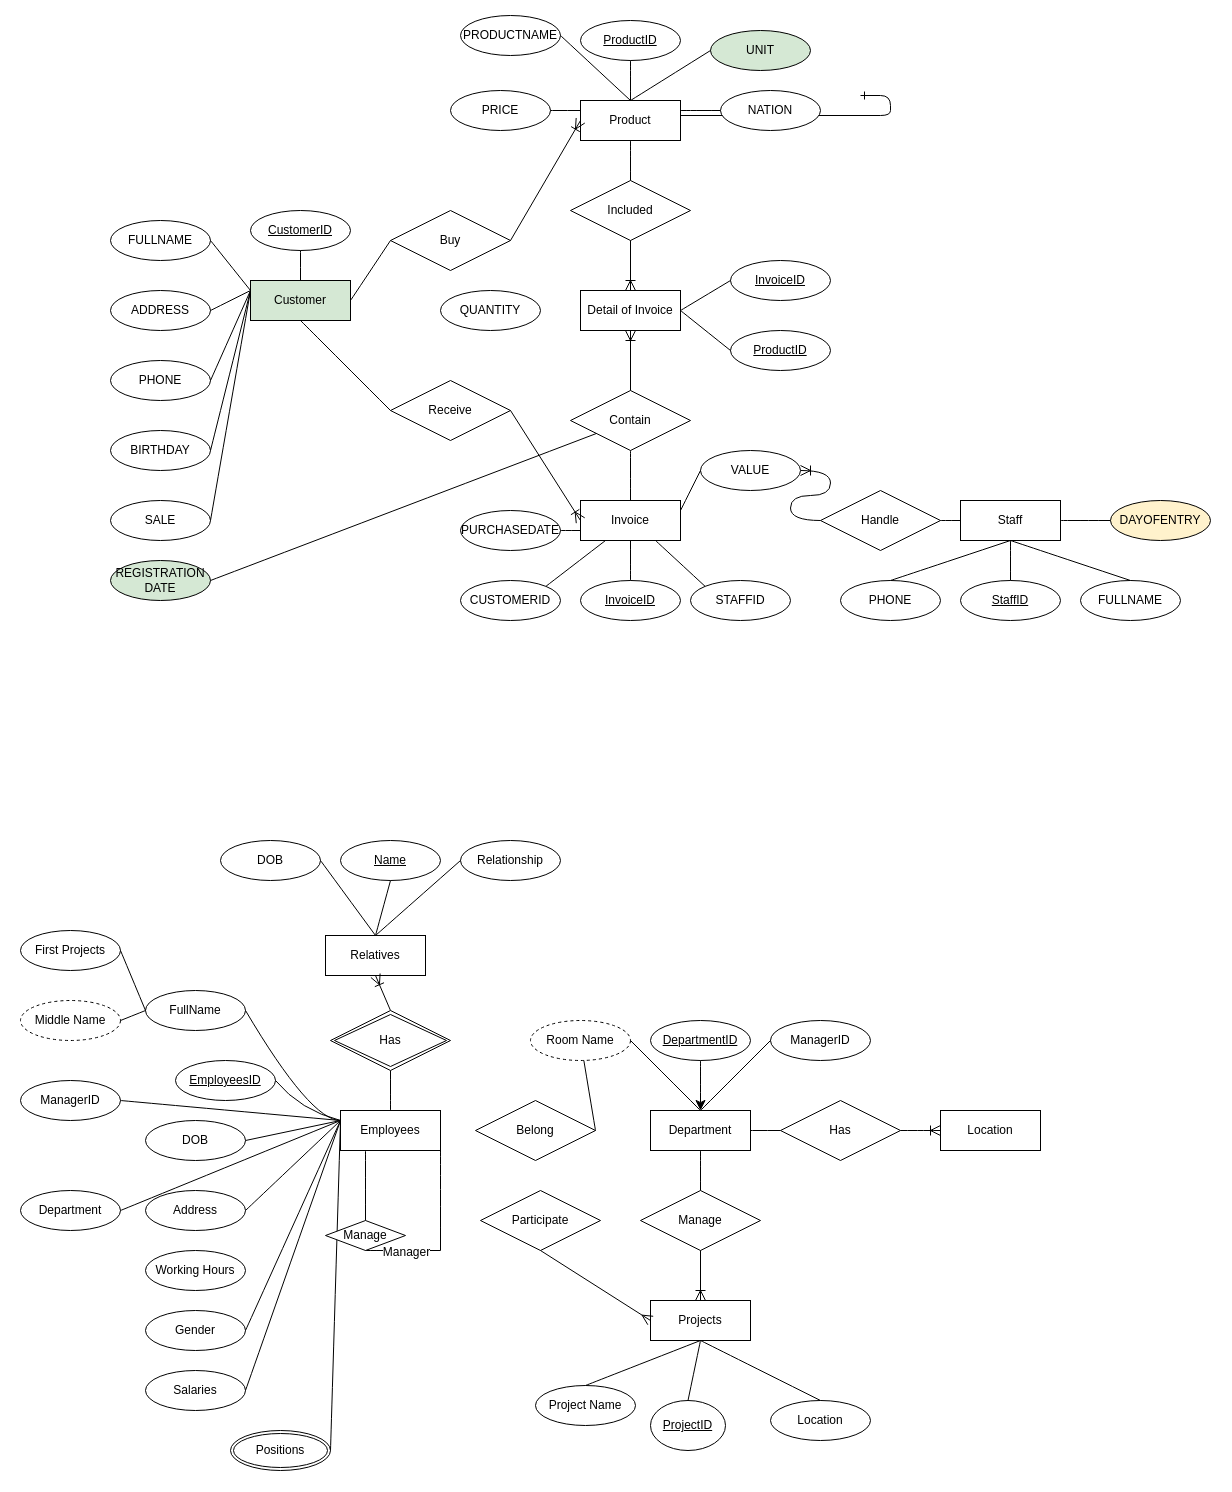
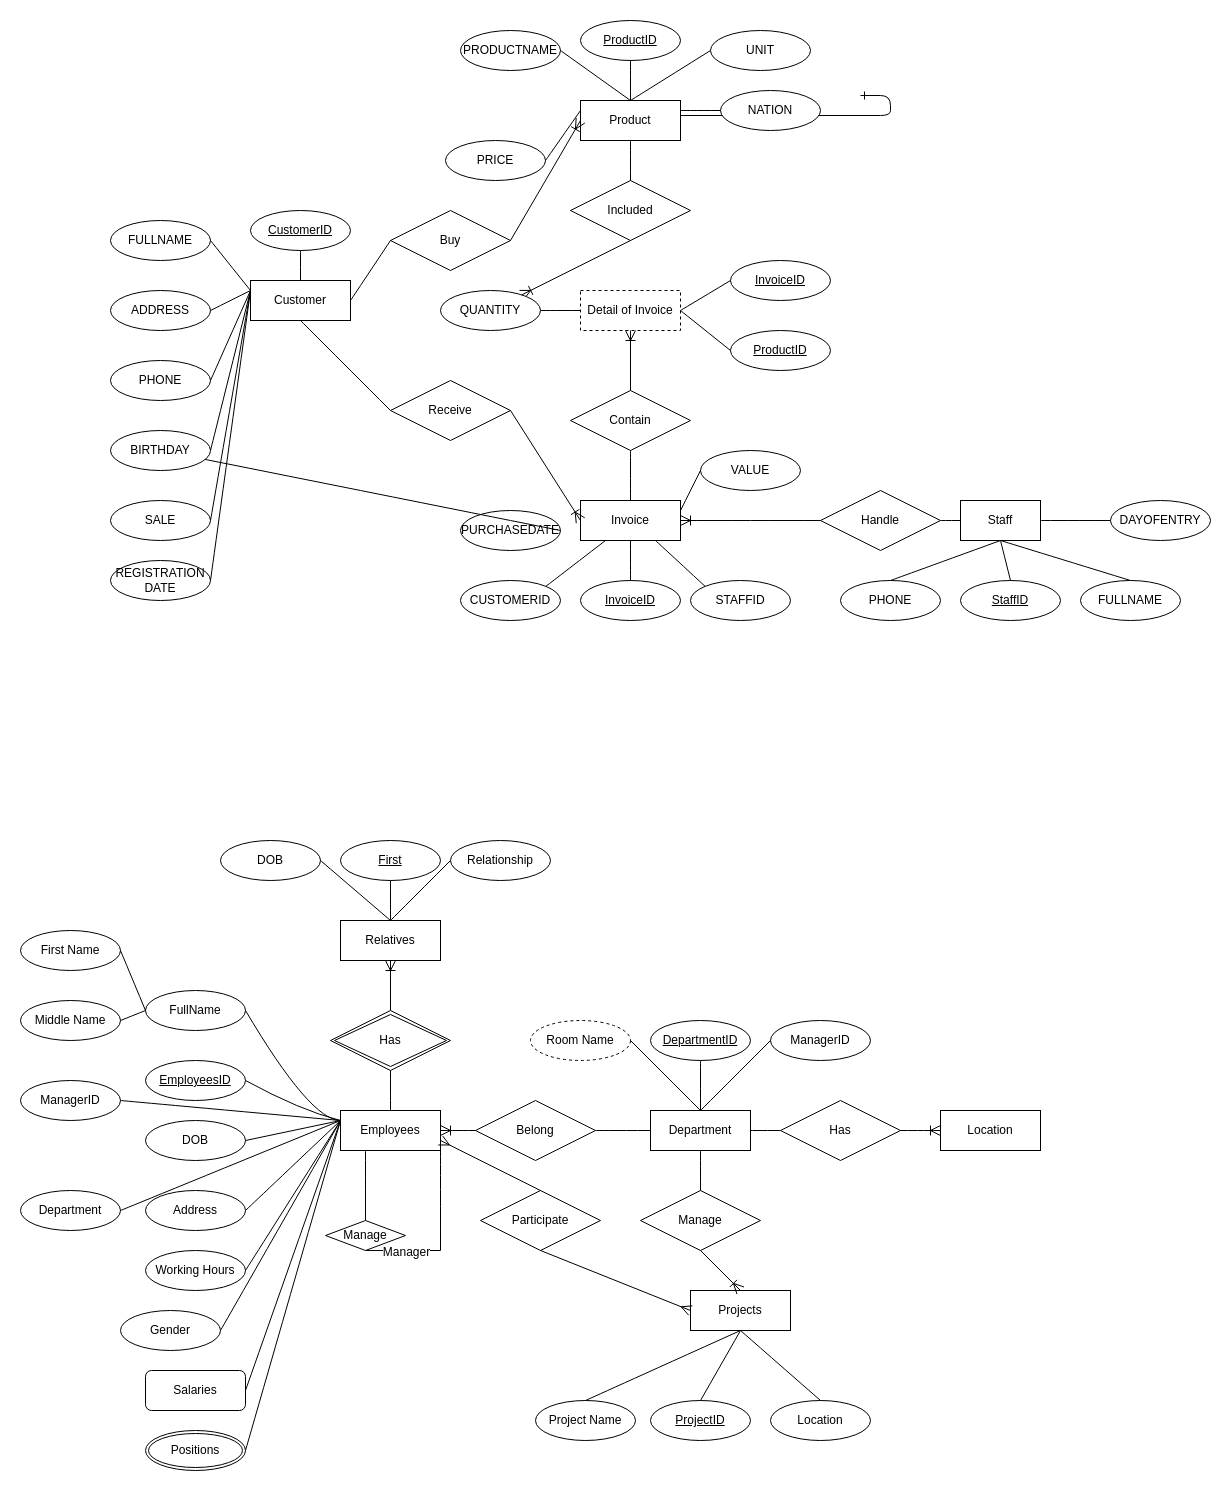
- <mxCell id="68" value="PRODUCTNAME" style="ellipse;whiteSpace=wrap;html=1;align=center;" vertex="1" parent="1"><mxGeometry x="460" y="15" width="100" height="40" as="geometry" /></mxCell>
+ <mxCell id="68" value="PRODUCTNAME" style="ellipse;whiteSpace=wrap;html=1;align=center;" vertex="1" parent="1"><mxGeometry x="460" y="30" width="100" height="40" as="geometry" /></mxCell>
- <mxCell id="69" value="UNIT" style="ellipse;whiteSpace=wrap;html=1;align=center;fillColor=#d5e8d4;" vertex="1" parent="1"><mxGeometry x="710" y="30" width="100" height="40" as="geometry" /></mxCell>
+ <mxCell id="69" value="UNIT" style="ellipse;whiteSpace=wrap;html=1;align=center;" vertex="1" parent="1"><mxGeometry x="710" y="30" width="100" height="40" as="geometry" /></mxCell>
- <mxCell id="71" value="PRICE" style="ellipse;whiteSpace=wrap;html=1;align=center;" vertex="1" parent="1"><mxGeometry x="450" y="90" width="100" height="40" as="geometry" /></mxCell>
+ <mxCell id="71" value="PRICE" style="ellipse;whiteSpace=wrap;html=1;align=center;" vertex="1" parent="1"><mxGeometry x="445" y="140" width="100" height="40" as="geometry" /></mxCell>
- <mxCell id="30" value="" style="fontSize=12;html=1;endArrow=ERoneToMany;rounded=0;startSize=8;endSize=8;exitX=0.5;exitY=1;exitDx=0;exitDy=0;entryX=0.5;entryY=0;entryDx=0;entryDy=0;" edge="1" parent="1" source="11" target="7"><mxGeometry width="100" height="100" relative="1" as="geometry"><mxPoint x="790" y="270" as="sourcePoint" /><mxPoint x="890" y="170" as="targetPoint" /></mxGeometry></mxCell>
+ <mxCell id="30" value="" style="fontSize=12;html=1;endArrow=ERoneToMany;rounded=0;startSize=8;endSize=8;exitX=0.5;exitY=1;exitDx=0;exitDy=0;" edge="1" parent="1" source="11" target="84"><mxGeometry width="100" height="100" relative="1" as="geometry"><mxPoint x="790" y="270" as="sourcePoint" /><mxPoint x="890" y="170" as="targetPoint" /></mxGeometry></mxCell>
- <mxCell id="3" value="Customer" style="whiteSpace=wrap;html=1;align=center;fillColor=#d5e8d4;" vertex="1" parent="1"><mxGeometry x="250" y="280" width="100" height="40" as="geometry" /></mxCell>
+ <mxCell id="3" value="Customer" style="whiteSpace=wrap;html=1;align=center;" vertex="1" parent="1"><mxGeometry x="250" y="280" width="100" height="40" as="geometry" /></mxCell>
+ <mxCell id="85" value="" style="endArrow=none;html=1;rounded=0;fontSize=12;startSize=8;endSize=8;curved=1;exitX=1;exitY=0.5;exitDx=0;exitDy=0;entryX=0;entryY=0.5;entryDx=0;entryDy=0;" edge="1" parent="1" source="84" target="7"><mxGeometry relative="1" as="geometry"><mxPoint x="550" y="310" as="sourcePoint" /><mxPoint x="570" y="310" as="targetPoint" /></mxGeometry></mxCell>
- <mxCell id="7" value="Detail of Invoice" style="whiteSpace=wrap;html=1;align=center;" vertex="1" parent="1"><mxGeometry x="580" y="290" width="100" height="40" as="geometry" /></mxCell>
+ <mxCell id="7" value="Detail of Invoice" style="whiteSpace=wrap;html=1;align=center;dashed=1;" vertex="1" parent="1"><mxGeometry x="580" y="290" width="100" height="40" as="geometry" /></mxCell>
- <mxCell id="26" value="" style="edgeStyle=entityRelationEdgeStyle;fontSize=12;html=1;endArrow=ERoneToMany;rounded=0;startSize=8;endSize=8;curved=1;exitX=0;exitY=0.5;exitDx=0;exitDy=0;" edge="1" parent="1" source="9" target="78"><mxGeometry width="100" height="100" relative="1" as="geometry"><mxPoint x="690" y="710" as="sourcePoint" /><mxPoint x="790" y="610" as="targetPoint" /></mxGeometry></mxCell>
+ <mxCell id="26" value="" style="edgeStyle=entityRelationEdgeStyle;fontSize=12;html=1;endArrow=ERoneToMany;rounded=0;startSize=8;endSize=8;curved=1;exitX=0;exitY=0.5;exitDx=0;exitDy=0;entryX=1;entryY=0.5;entryDx=0;entryDy=0;" edge="1" parent="1" source="9" target="6"><mxGeometry width="100" height="100" relative="1" as="geometry"><mxPoint x="690" y="710" as="sourcePoint" /><mxPoint x="790" y="610" as="targetPoint" /></mxGeometry></mxCell>
- <mxCell id="61" value="" style="endArrow=none;html=1;rounded=0;fontSize=12;startSize=8;endSize=8;curved=1;exitX=1;exitY=0.5;exitDx=0;exitDy=0;" edge="1" parent="1" source="55" target="10"><mxGeometry relative="1" as="geometry"><mxPoint x="270" y="300" as="sourcePoint" /><mxPoint x="310" y="350" as="targetPoint" /></mxGeometry></mxCell>
+ <mxCell id="61" value="" style="endArrow=none;html=1;rounded=0;fontSize=12;startSize=8;endSize=8;curved=1;exitX=1;exitY=0.5;exitDx=0;exitDy=0;entryX=0;entryY=0.25;entryDx=0;entryDy=0;" edge="1" parent="1" source="55" target="3"><mxGeometry relative="1" as="geometry"><mxPoint x="270" y="300" as="sourcePoint" /><mxPoint x="310" y="350" as="targetPoint" /></mxGeometry></mxCell>
- <mxCell id="4" value="Staff" style="whiteSpace=wrap;html=1;align=center;" vertex="1" parent="1"><mxGeometry x="960" y="500" width="100" height="40" as="geometry" /></mxCell>
+ <mxCell id="4" value="Staff" style="whiteSpace=wrap;html=1;align=center;" vertex="1" parent="1"><mxGeometry x="960" y="500" width="80" height="40" as="geometry" /></mxCell>
- <mxCell id="64" value="DAYOFENTRY" style="ellipse;whiteSpace=wrap;html=1;align=center;fillColor=#fff2cc;" vertex="1" parent="1"><mxGeometry x="1110" y="500" width="100" height="40" as="geometry" /></mxCell>
+ <mxCell id="64" value="DAYOFENTRY" style="ellipse;whiteSpace=wrap;html=1;align=center;" vertex="1" parent="1"><mxGeometry x="1110" y="500" width="100" height="40" as="geometry" /></mxCell>
- <mxCell id="81" value="" style="endArrow=none;html=1;rounded=0;fontSize=12;startSize=8;endSize=8;curved=1;exitX=1;exitY=0.5;exitDx=0;exitDy=0;entryX=0;entryY=0.75;entryDx=0;entryDy=0;" edge="1" parent="1" source="77" target="6"><mxGeometry relative="1" as="geometry"><mxPoint x="570" y="540" as="sourcePoint" /><mxPoint x="720" y="530" as="targetPoint" /></mxGeometry></mxCell>
+ <mxCell id="81" value="" style="endArrow=none;html=1;rounded=0;fontSize=12;startSize=8;endSize=8;curved=1;exitX=1;exitY=0.5;exitDx=0;exitDy=0;" edge="1" parent="1" source="77" target="53"><mxGeometry relative="1" as="geometry"><mxPoint x="570" y="540" as="sourcePoint" /><mxPoint x="720" y="530" as="targetPoint" /></mxGeometry></mxCell>
- <mxCell id="55" value="REGISTRATION DATE" style="ellipse;whiteSpace=wrap;html=1;align=center;fillColor=#d5e8d4;" vertex="1" parent="1"><mxGeometry x="110" y="560" width="100" height="40" as="geometry" /></mxCell>
+ <mxCell id="55" value="REGISTRATION DATE" style="ellipse;whiteSpace=wrap;html=1;align=center;" vertex="1" parent="1"><mxGeometry x="110" y="560" width="100" height="40" as="geometry" /></mxCell>
- <mxCell id="48" value="Name" style="ellipse;whiteSpace=wrap;html=1;align=center;fontStyle=4;" vertex="1" parent="1"><mxGeometry x="340" y="840" width="100" height="40" as="geometry" /></mxCell>
+ <mxCell id="48" value="First" style="ellipse;whiteSpace=wrap;html=1;align=center;fontStyle=4;" vertex="1" parent="1"><mxGeometry x="340" y="840" width="100" height="40" as="geometry" /></mxCell>
- <mxCell id="100" value="Relationship" style="ellipse;whiteSpace=wrap;html=1;align=center;" vertex="1" parent="1"><mxGeometry x="460" y="840" width="100" height="40" as="geometry" /></mxCell>
+ <mxCell id="100" value="Relationship" style="ellipse;whiteSpace=wrap;html=1;align=center;" vertex="1" parent="1"><mxGeometry x="450" y="840" width="100" height="40" as="geometry" /></mxCell>
- <mxCell id="122" value="First Projects" style="ellipse;whiteSpace=wrap;html=1;align=center;" vertex="1" parent="1"><mxGeometry x="20" y="930" width="100" height="40" as="geometry" /></mxCell>
+ <mxCell id="122" value="First Name" style="ellipse;whiteSpace=wrap;html=1;align=center;" vertex="1" parent="1"><mxGeometry x="20" y="930" width="100" height="40" as="geometry" /></mxCell>
- <mxCell id="40" value="Relatives" style="whiteSpace=wrap;html=1;align=center;" vertex="1" parent="1"><mxGeometry x="325" y="935" width="100" height="40" as="geometry" /></mxCell>
+ <mxCell id="40" value="Relatives" style="whiteSpace=wrap;html=1;align=center;" vertex="1" parent="1"><mxGeometry x="340" y="920" width="100" height="40" as="geometry" /></mxCell>
- <mxCell id="123" value="Middle Name" style="ellipse;whiteSpace=wrap;html=1;align=center;dashed=1;" vertex="1" parent="1"><mxGeometry x="20" y="1000" width="100" height="40" as="geometry" /></mxCell>
+ <mxCell id="123" value="Middle Name" style="ellipse;whiteSpace=wrap;html=1;align=center;" vertex="1" parent="1"><mxGeometry x="20" y="1000" width="100" height="40" as="geometry" /></mxCell>
- <mxCell id="45" value="EmployeesID" style="ellipse;whiteSpace=wrap;html=1;align=center;fontStyle=4;" vertex="1" parent="1"><mxGeometry x="175" y="1060" width="100" height="40" as="geometry" /></mxCell>
+ <mxCell id="45" value="EmployeesID" style="ellipse;whiteSpace=wrap;html=1;align=center;fontStyle=4;" vertex="1" parent="1"><mxGeometry x="145" y="1060" width="100" height="40" as="geometry" /></mxCell>
- <mxCell id="102" value="" style="endArrow=none;html=1;rounded=0;fontSize=12;startSize=8;endSize=8;curved=1;exitX=1;exitY=0.5;exitDx=0;exitDy=0;" edge="1" parent="1" source="42" target="95"><mxGeometry relative="1" as="geometry"><mxPoint x="600" y="1260" as="sourcePoint" /><mxPoint x="760" y="1260" as="targetPoint" /></mxGeometry></mxCell>
+ <mxCell id="102" value="" style="endArrow=none;html=1;rounded=0;fontSize=12;startSize=8;endSize=8;curved=1;exitX=1;exitY=0.5;exitDx=0;exitDy=0;entryX=0;entryY=0.5;entryDx=0;entryDy=0;" edge="1" parent="1" source="42" target="37"><mxGeometry relative="1" as="geometry"><mxPoint x="600" y="1260" as="sourcePoint" /><mxPoint x="760" y="1260" as="targetPoint" /></mxGeometry></mxCell>
- <mxCell id="126" value="" style="endArrow=classic;html=1;rounded=0;fontSize=12;startSize=8;endSize=8;curved=1;exitX=0.5;exitY=1;exitDx=0;exitDy=0;entryX=0.5;entryY=0;entryDx=0;entryDy=0;" edge="1" parent="1" source="46" target="37"><mxGeometry relative="1" as="geometry"><mxPoint x="750" y="1070" as="sourcePoint" /><mxPoint x="910" y="1070" as="targetPoint" /></mxGeometry></mxCell>
+ <mxCell id="126" value="" style="endArrow=none;html=1;rounded=0;fontSize=12;startSize=8;endSize=8;curved=1;exitX=0.5;exitY=1;exitDx=0;exitDy=0;entryX=0.5;entryY=0;entryDx=0;entryDy=0;" edge="1" parent="1" source="46" target="37"><mxGeometry relative="1" as="geometry"><mxPoint x="750" y="1070" as="sourcePoint" /><mxPoint x="910" y="1070" as="targetPoint" /></mxGeometry></mxCell>
+ <mxCell id="101" value="" style="edgeStyle=entityRelationEdgeStyle;fontSize=12;html=1;endArrow=ERoneToMany;rounded=0;startSize=8;endSize=8;curved=1;entryX=1;entryY=0.5;entryDx=0;entryDy=0;exitX=0;exitY=0.5;exitDx=0;exitDy=0;" edge="1" parent="1" source="42" target="36"><mxGeometry width="100" height="100" relative="1" as="geometry"><mxPoint x="440" y="1280" as="sourcePoint" /><mxPoint x="540" y="1180" as="targetPoint" /></mxGeometry></mxCell>
+ <mxCell id="107" value="" style="fontSize=12;html=1;endArrow=ERmany;rounded=0;startSize=8;endSize=8;exitX=0.5;exitY=0;exitDx=0;exitDy=0;entryX=1;entryY=0.75;entryDx=0;entryDy=0;" edge="1" parent="1" source="43" target="36"><mxGeometry width="100" height="100" relative="1" as="geometry"><mxPoint x="430" y="1370" as="sourcePoint" /><mxPoint x="530" y="1270" as="targetPoint" /></mxGeometry></mxCell>
+ <mxCell id="119" value="" style="endArrow=none;html=1;rounded=0;fontSize=12;startSize=8;endSize=8;curved=1;exitX=1;exitY=0.5;exitDx=0;exitDy=0;entryX=0;entryY=0.25;entryDx=0;entryDy=0;" edge="1" parent="1" source="94" target="36"><mxGeometry relative="1" as="geometry"><mxPoint x="140" y="1280" as="sourcePoint" /><mxPoint x="315" y="1120" as="targetPoint" /></mxGeometry></mxCell>
- <mxCell id="38" value="Projects" style="whiteSpace=wrap;html=1;align=center;" vertex="1" parent="1"><mxGeometry x="650" y="1300" width="100" height="40" as="geometry" /></mxCell>
+ <mxCell id="38" value="Projects" style="whiteSpace=wrap;html=1;align=center;" vertex="1" parent="1"><mxGeometry x="690" y="1290" width="100" height="40" as="geometry" /></mxCell>
- <mxCell id="90" value="Gender" style="ellipse;whiteSpace=wrap;html=1;align=center;" vertex="1" parent="1"><mxGeometry x="145" y="1310" width="100" height="40" as="geometry" /></mxCell>
+ <mxCell id="90" value="Gender" style="ellipse;whiteSpace=wrap;html=1;align=center;" vertex="1" parent="1"><mxGeometry x="120" y="1310" width="100" height="40" as="geometry" /></mxCell>
- <mxCell id="91" value="Salaries" style="ellipse;whiteSpace=wrap;html=1;align=center;" vertex="1" parent="1"><mxGeometry x="145" y="1370" width="100" height="40" as="geometry" /></mxCell>
+ <mxCell id="91" value="Salaries" style="whiteSpace=wrap;html=1;align=center;rounded=1;" vertex="1" parent="1"><mxGeometry x="145" y="1370" width="100" height="40" as="geometry" /></mxCell>
- <mxCell id="97" value="Project Name" style="ellipse;whiteSpace=wrap;html=1;align=center;" vertex="1" parent="1"><mxGeometry x="535" y="1385" width="100" height="40" as="geometry" /></mxCell>
+ <mxCell id="97" value="Project Name" style="ellipse;whiteSpace=wrap;html=1;align=center;" vertex="1" parent="1"><mxGeometry x="535" y="1400" width="100" height="40" as="geometry" /></mxCell>
- <mxCell id="47" value="ProjectID" style="ellipse;whiteSpace=wrap;html=1;align=center;fontStyle=4;" vertex="1" parent="1"><mxGeometry x="650" y="1400" width="75" height="50" as="geometry" /></mxCell>
+ <mxCell id="47" value="ProjectID" style="ellipse;whiteSpace=wrap;html=1;align=center;fontStyle=4;" vertex="1" parent="1"><mxGeometry x="650" y="1400" width="100" height="40" as="geometry" /></mxCell>
- <mxCell id="49" value="Positions" style="ellipse;shape=doubleEllipse;margin=3;whiteSpace=wrap;html=1;align=center;" vertex="1" parent="1"><mxGeometry x="230" y="1430" width="100" height="40" as="geometry" /></mxCell>
+ <mxCell id="49" value="Positions" style="ellipse;shape=doubleEllipse;margin=3;whiteSpace=wrap;html=1;align=center;" vertex="1" parent="1"><mxGeometry x="145" y="1430" width="100" height="40" as="geometry" /></mxCell>
